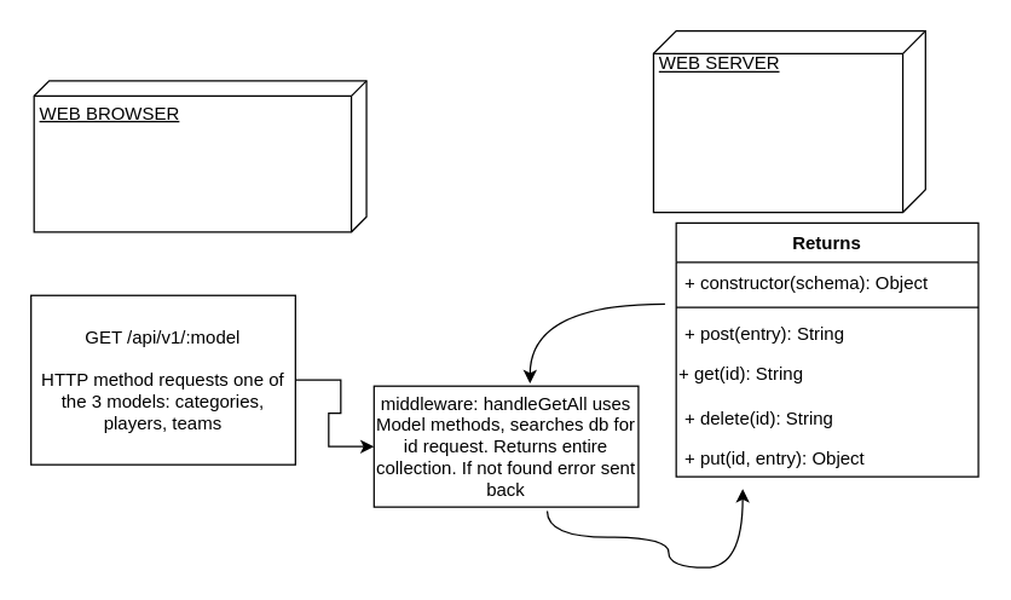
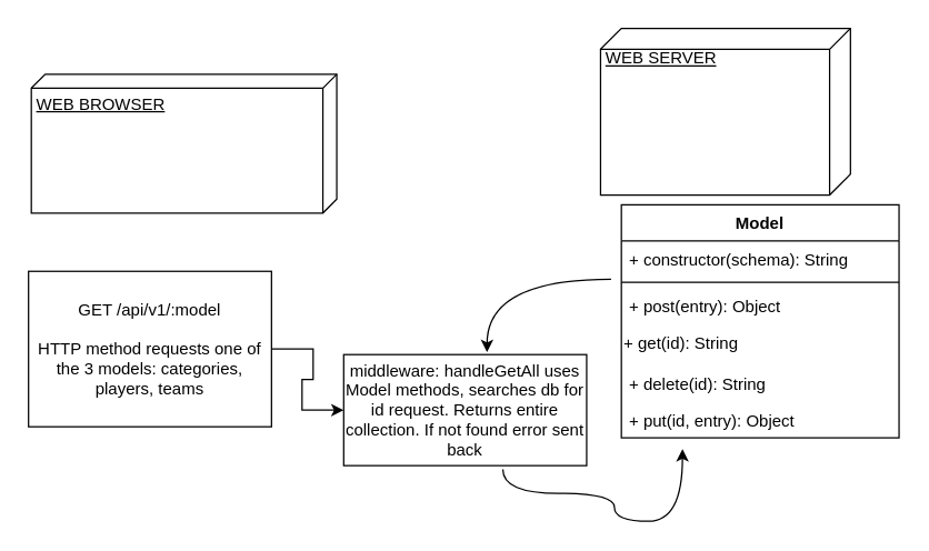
- <mxCell id="7" value="Returns&#10;" parent="1" vertex="1" style="swimlane;fontStyle=1;align=center;verticalAlign=top;childLayout=stackLayout;horizontal=1;startSize=26;horizontalStack=0;resizeParent=1;resizeParentMax=0;resizeLast=0;collapsible=1;marginBottom=0;"><mxGeometry as="geometry" height="168" width="200" x="447" y="147" /></mxCell>
+ <mxCell id="7" value="Model&#10;" parent="1" vertex="1" style="swimlane;fontStyle=1;align=center;verticalAlign=top;childLayout=stackLayout;horizontal=1;startSize=26;horizontalStack=0;resizeParent=1;resizeParentMax=0;resizeLast=0;collapsible=1;marginBottom=0;"><mxGeometry as="geometry" height="168" width="200" x="447" y="147" /></mxCell>
- <mxCell id="8" value="+ constructor(schema): Object" parent="7" vertex="1" style="text;strokeColor=none;fillColor=none;align=left;verticalAlign=top;spacingLeft=4;spacingRight=4;overflow=hidden;rotatable=0;points=[[0,0.5],[1,0.5]];portConstraint=eastwest;"><mxGeometry as="geometry" height="26" width="200" y="26" /></mxCell>
+ <mxCell id="8" value="+ constructor(schema): String" parent="7" vertex="1" style="text;strokeColor=none;fillColor=none;align=left;verticalAlign=top;spacingLeft=4;spacingRight=4;overflow=hidden;rotatable=0;points=[[0,0.5],[1,0.5]];portConstraint=eastwest;"><mxGeometry as="geometry" height="26" width="200" y="26" /></mxCell>
- <mxCell id="10" value="+ post(entry): String" parent="7" vertex="1" style="text;strokeColor=none;fillColor=none;align=left;verticalAlign=top;spacingLeft=4;spacingRight=4;overflow=hidden;rotatable=0;points=[[0,0.5],[1,0.5]];portConstraint=eastwest;"><mxGeometry as="geometry" height="26" width="200" y="60" /></mxCell>
+ <mxCell id="10" value="+ post(entry): Object" parent="7" vertex="1" style="text;strokeColor=none;fillColor=none;align=left;verticalAlign=top;spacingLeft=4;spacingRight=4;overflow=hidden;rotatable=0;points=[[0,0.5],[1,0.5]];portConstraint=eastwest;"><mxGeometry as="geometry" height="26" width="200" y="60" /></mxCell>
